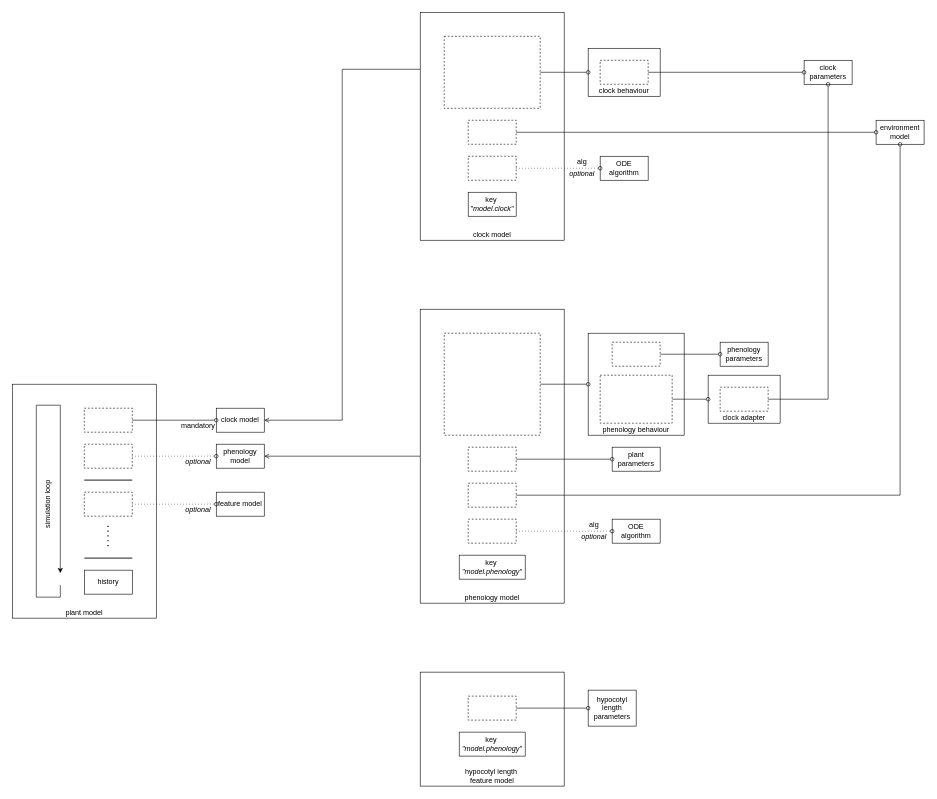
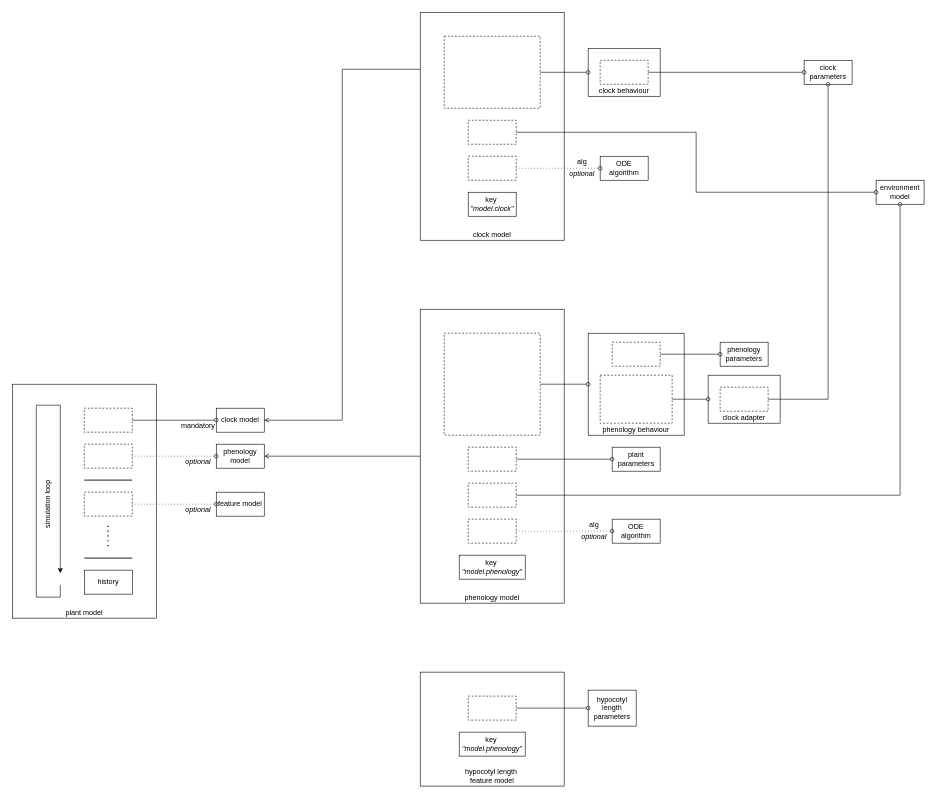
- <mxCell id="56" value="environment&lt;div&gt;model&lt;/div&gt;" style="rounded=0;whiteSpace=wrap;html=1;" vertex="1" parent="1"><mxGeometry x="1460" y="200" width="80" height="40" as="geometry" /></mxCell>
+ <mxCell id="56" value="environment&lt;div&gt;model&lt;/div&gt;" style="rounded=0;whiteSpace=wrap;html=1;" vertex="1" parent="1"><mxGeometry x="1460" y="300" width="80" height="40" as="geometry" /></mxCell>
